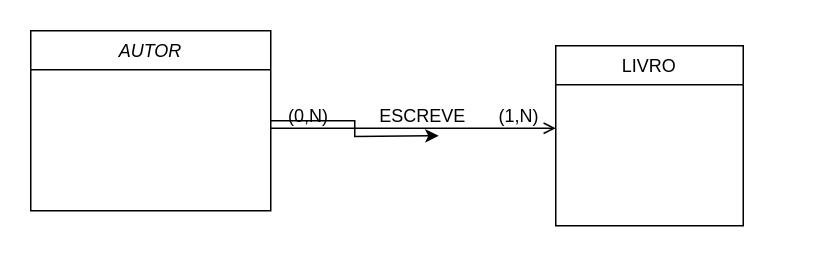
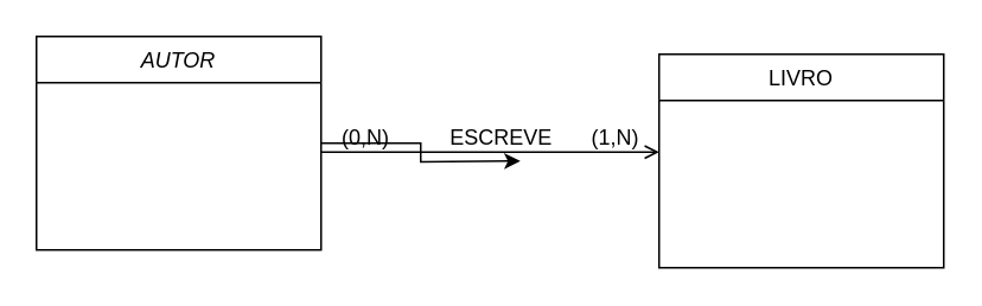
- <mxCell id="6" value="LIVRO" style="swimlane;fontStyle=0;align=center;verticalAlign=top;childLayout=stackLayout;horizontal=1;startSize=26;horizontalStack=0;resizeParent=1;resizeLast=0;collapsible=1;marginBottom=0;rounded=0;shadow=0;strokeWidth=1;" vertex="1" parent="1"><mxGeometry x="370" y="30" width="125" height="120" as="geometry"><mxRectangle x="550" y="140" width="160" height="26" as="alternateBounds" /></mxGeometry></mxCell>
+ <mxCell id="6" value="LIVRO" style="swimlane;fontStyle=0;align=center;verticalAlign=top;childLayout=stackLayout;horizontal=1;startSize=26;horizontalStack=0;resizeParent=1;resizeLast=0;collapsible=1;marginBottom=0;rounded=0;shadow=0;strokeWidth=1;" vertex="1" parent="1"><mxGeometry x="370" y="30" width="160" height="120" as="geometry"><mxRectangle x="550" y="140" width="160" height="26" as="alternateBounds" /></mxGeometry></mxCell>
